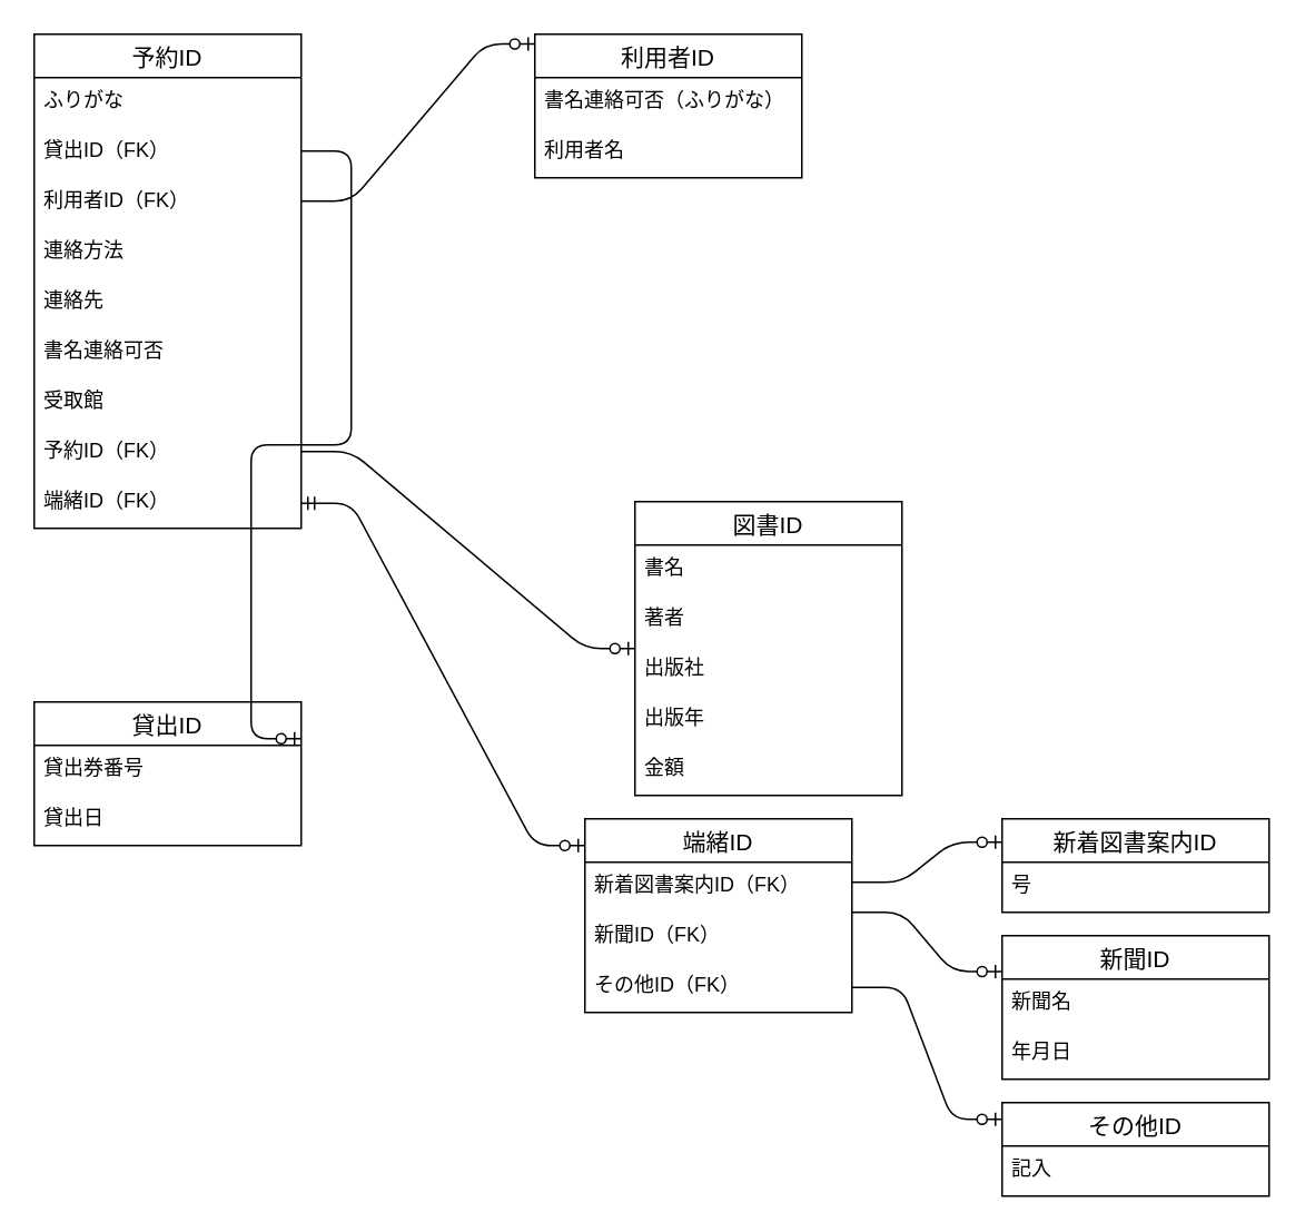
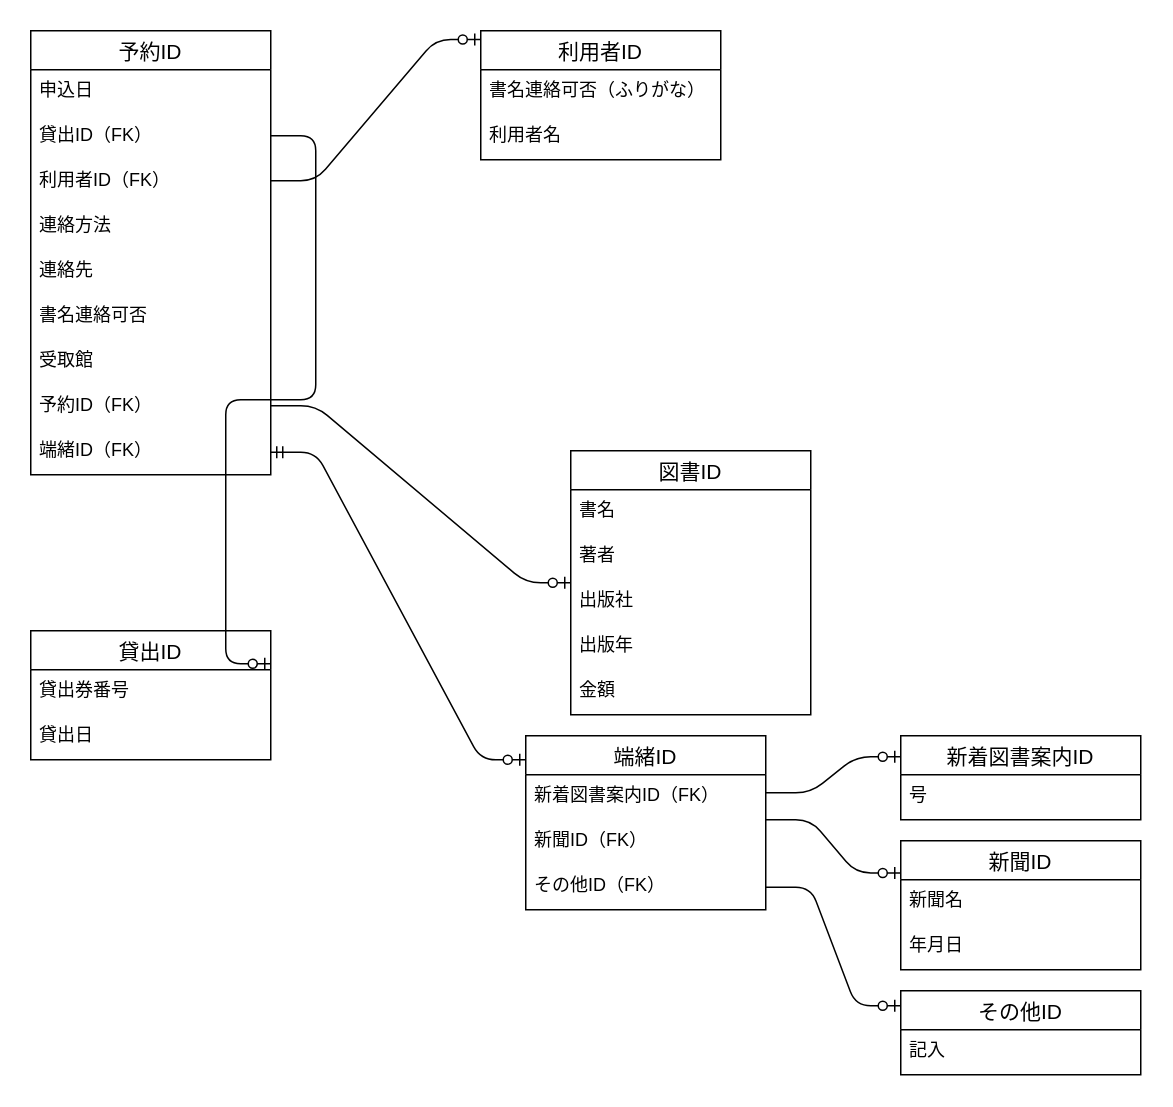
- <mxCell id="3" value="ふりがな" style="text;strokeColor=none;fillColor=none;spacingLeft=4;spacingRight=4;overflow=hidden;rotatable=0;points=[[0,0.5],[1,0.5]];portConstraint=eastwest;fontSize=12;" vertex="1" parent="2"><mxGeometry y="26" width="160" height="30" as="geometry" /></mxCell>
+ <mxCell id="3" value="申込日" style="text;strokeColor=none;fillColor=none;spacingLeft=4;spacingRight=4;overflow=hidden;rotatable=0;points=[[0,0.5],[1,0.5]];portConstraint=eastwest;fontSize=12;" vertex="1" parent="2"><mxGeometry y="26" width="160" height="30" as="geometry" /></mxCell>
